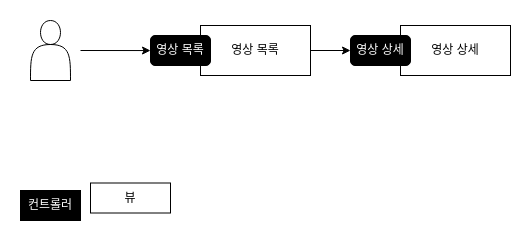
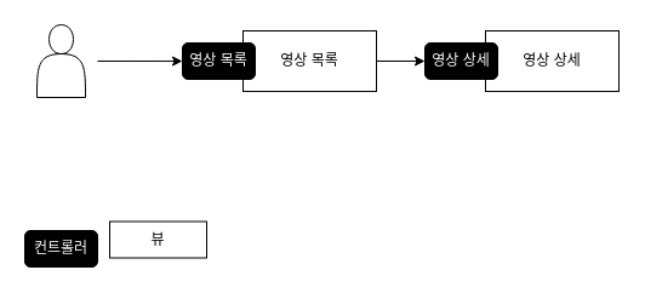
- <mxCell id="9" value="&lt;font color=&quot;#ffffff&quot;&gt;컨트롤러&lt;/font&gt;" style="whiteSpace=wrap;html=1;fillColor=#000000;rounded=0;" parent="1" vertex="1"><mxGeometry x="20" y="190" width="60" height="30" as="geometry" /></mxCell>
+ <mxCell id="9" value="&lt;font color=&quot;#ffffff&quot;&gt;컨트롤러&lt;/font&gt;" style="rounded=1;whiteSpace=wrap;html=1;fillColor=#000000;" parent="1" vertex="1"><mxGeometry x="20" y="190" width="60" height="30" as="geometry" /></mxCell>
